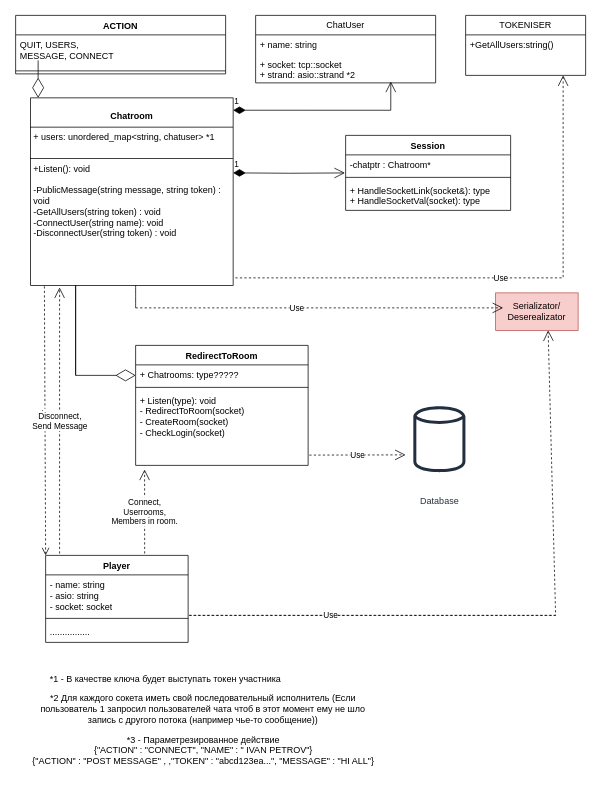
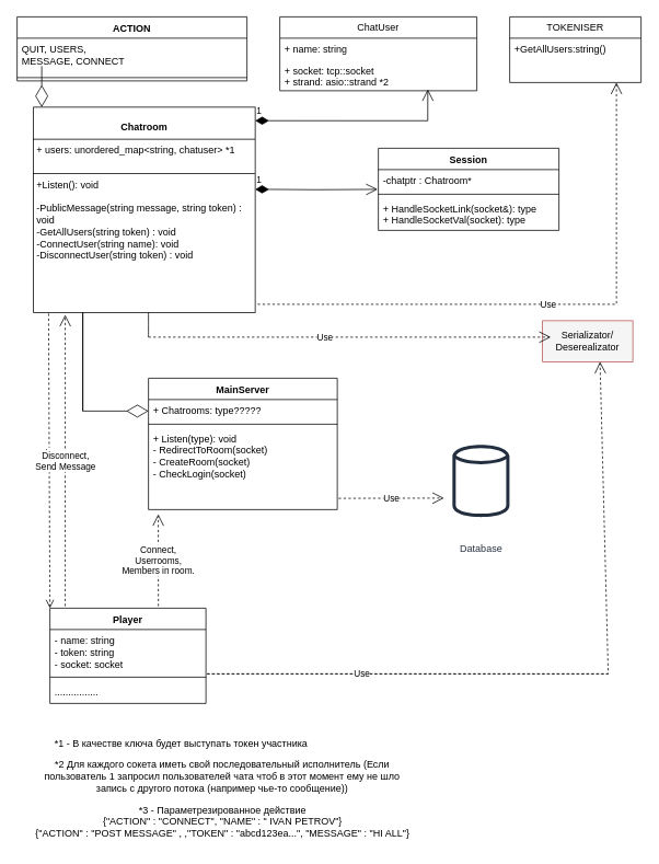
- <mxCell id="22" value="Serializator/&lt;div&gt;Deserealizator&lt;/div&gt;" style="html=1;whiteSpace=wrap;fillColor=#f8cecc;strokeColor=#b85450;" vertex="1" parent="1"><mxGeometry x="660" y="390" width="110" height="50" as="geometry" /></mxCell>
+ <mxCell id="22" value="Serializator/&lt;div&gt;Deserealizator&lt;/div&gt;" style="html=1;whiteSpace=wrap;fillColor=#f5f5f5;strokeColor=#b85450;" vertex="1" parent="1"><mxGeometry x="660" y="390" width="110" height="50" as="geometry" /></mxCell>
- <mxCell id="25" value="RedirectToRoom" style="swimlane;fontStyle=1;align=center;verticalAlign=top;childLayout=stackLayout;horizontal=1;startSize=26;horizontalStack=0;resizeParent=1;resizeParentMax=0;resizeLast=0;collapsible=1;marginBottom=0;whiteSpace=wrap;html=1;" vertex="1" parent="1"><mxGeometry x="180" y="460" width="230" height="160" as="geometry" /></mxCell>
+ <mxCell id="25" value="MainServer" style="swimlane;fontStyle=1;align=center;verticalAlign=top;childLayout=stackLayout;horizontal=1;startSize=26;horizontalStack=0;resizeParent=1;resizeParentMax=0;resizeLast=0;collapsible=1;marginBottom=0;whiteSpace=wrap;html=1;" vertex="1" parent="1"><mxGeometry x="180" y="460" width="230" height="160" as="geometry" /></mxCell>
- <mxCell id="33" value="- name: string&lt;div&gt;- asio: string&lt;/div&gt;&lt;div&gt;- socket: socket&lt;/div&gt;" style="text;strokeColor=none;fillColor=none;align=left;verticalAlign=top;spacingLeft=4;spacingRight=4;overflow=hidden;rotatable=0;points=[[0,0.5],[1,0.5]];portConstraint=eastwest;whiteSpace=wrap;html=1;" vertex="1" parent="32"><mxGeometry y="26" width="190" height="54" as="geometry" /></mxCell>
+ <mxCell id="33" value="- name: string&lt;div&gt;- token: string&lt;/div&gt;&lt;div&gt;- socket: socket&lt;/div&gt;" style="text;strokeColor=none;fillColor=none;align=left;verticalAlign=top;spacingLeft=4;spacingRight=4;overflow=hidden;rotatable=0;points=[[0,0.5],[1,0.5]];portConstraint=eastwest;whiteSpace=wrap;html=1;" vertex="1" parent="32"><mxGeometry y="26" width="190" height="54" as="geometry" /></mxCell>
